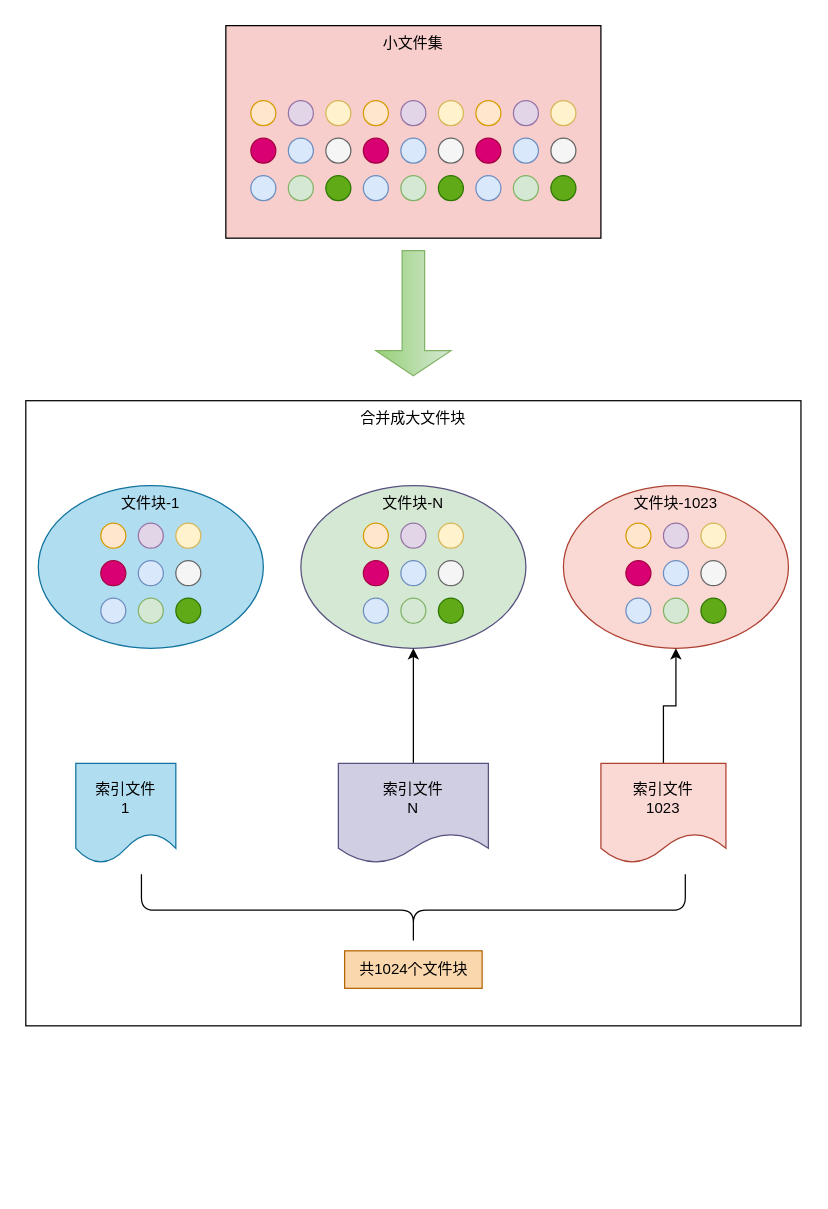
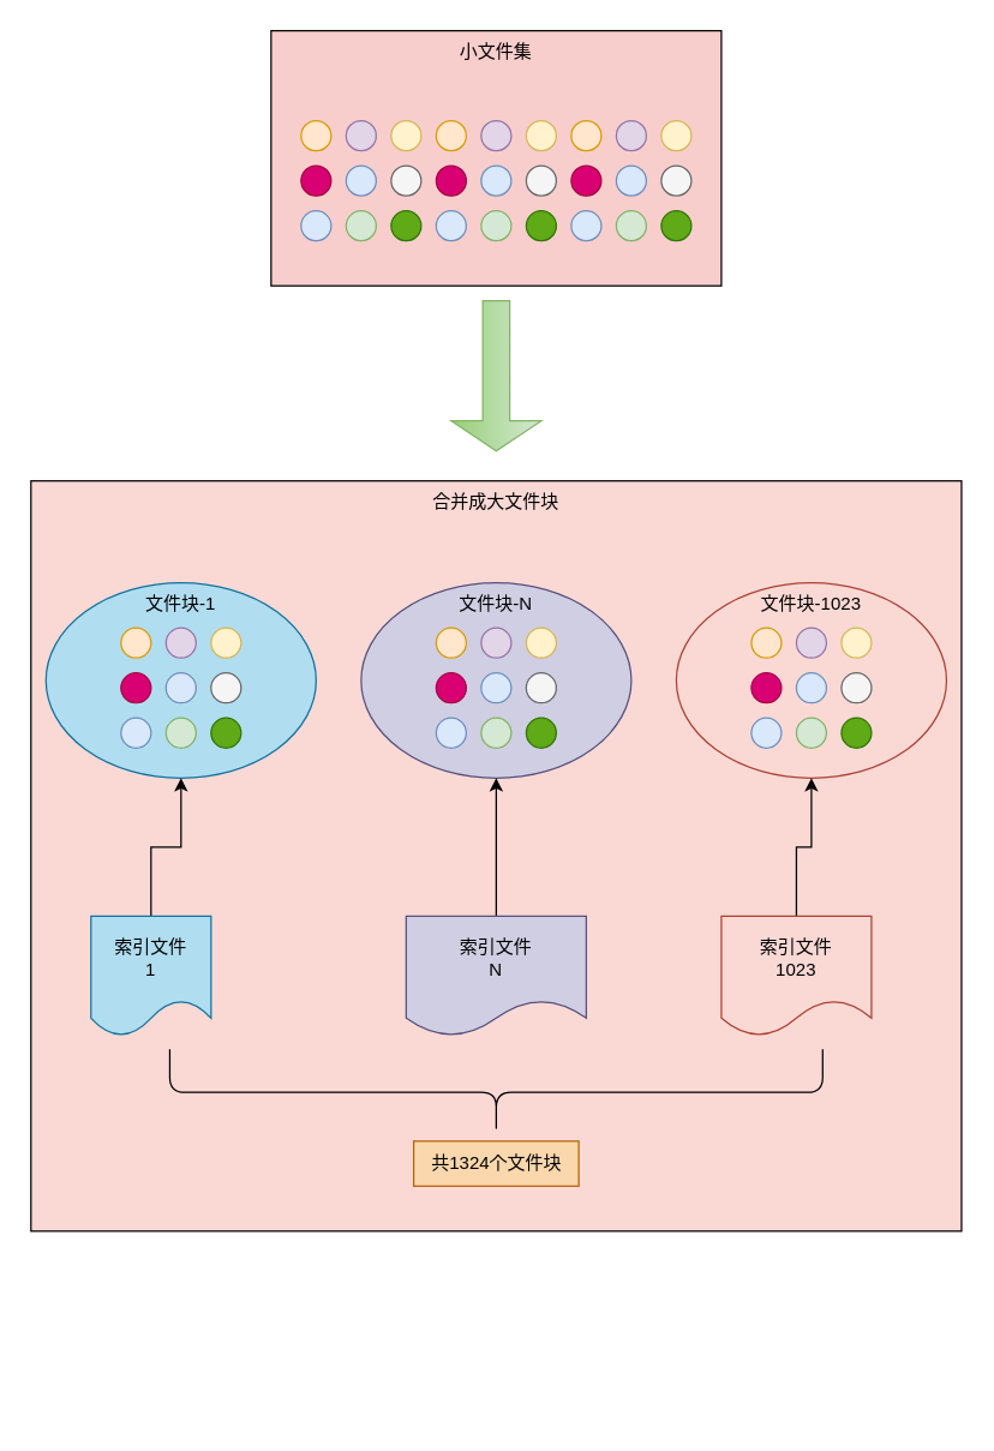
- <mxCell id="3" value="合并成大文件块" style="rounded=0;whiteSpace=wrap;html=1;verticalAlign=top;" vertex="1" parent="2"><mxGeometry width="620" height="500" as="geometry" /></mxCell>
+ <mxCell id="3" value="合并成大文件块" style="rounded=0;whiteSpace=wrap;html=1;verticalAlign=top;fillColor=#fad9d5;" vertex="1" parent="2"><mxGeometry width="620" height="500" as="geometry" /></mxCell>
- <mxCell id="17" value="文件块-N" style="ellipse;whiteSpace=wrap;html=1;verticalAlign=top;fillColor=#d5e8d4;strokeColor=#56517e;" vertex="1" parent="16"><mxGeometry width="180" height="130" as="geometry" /></mxCell>
+ <mxCell id="17" value="文件块-N" style="ellipse;whiteSpace=wrap;html=1;verticalAlign=top;fillColor=#d0cee2;strokeColor=#56517e;" vertex="1" parent="16"><mxGeometry width="180" height="130" as="geometry" /></mxCell>
+ <mxCell id="40" style="edgeStyle=orthogonalEdgeStyle;rounded=0;orthogonalLoop=1;jettySize=auto;html=1;entryX=0.5;entryY=1;entryDx=0;entryDy=0;" edge="1" parent="2" source="41" target="5"><mxGeometry relative="1" as="geometry" /></mxCell>
- <mxCell id="47" value="共1024个文件块" style="text;html=1;align=center;verticalAlign=middle;resizable=0;points=[];autosize=1;strokeColor=#b46504;fillColor=#fad7ac;" vertex="1" parent="2"><mxGeometry x="255" y="440" width="110" height="30" as="geometry" /></mxCell>
+ <mxCell id="47" value="共1324个文件块" style="text;html=1;align=center;verticalAlign=middle;resizable=0;points=[];autosize=1;strokeColor=#b46504;fillColor=#fad7ac;" vertex="1" parent="2"><mxGeometry x="255" y="440" width="110" height="30" as="geometry" /></mxCell>
